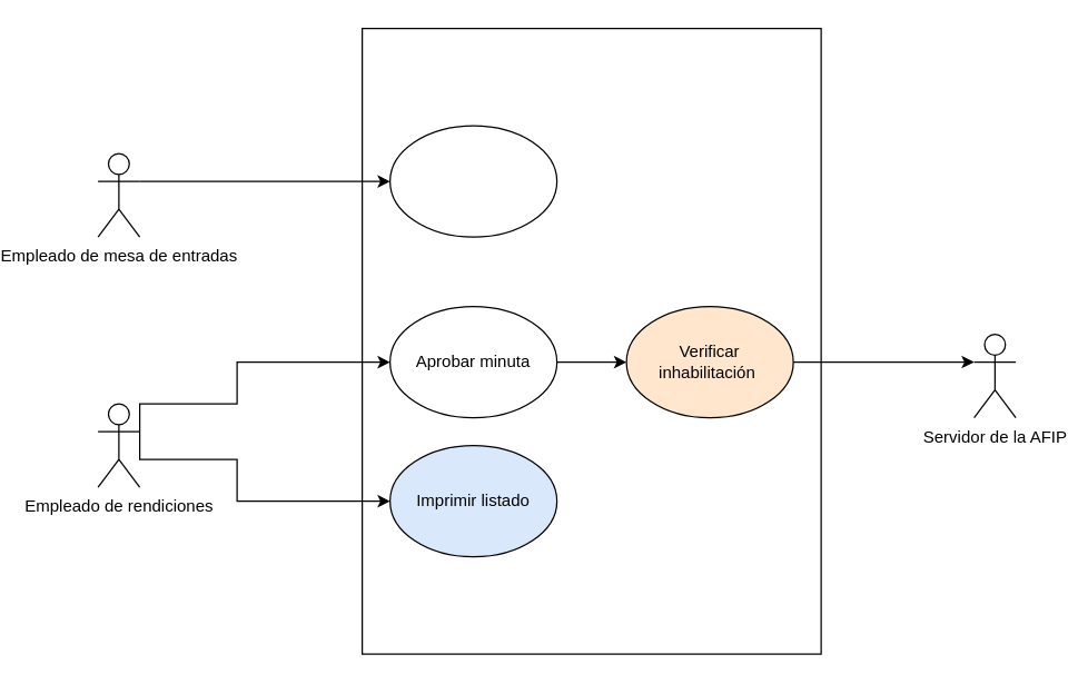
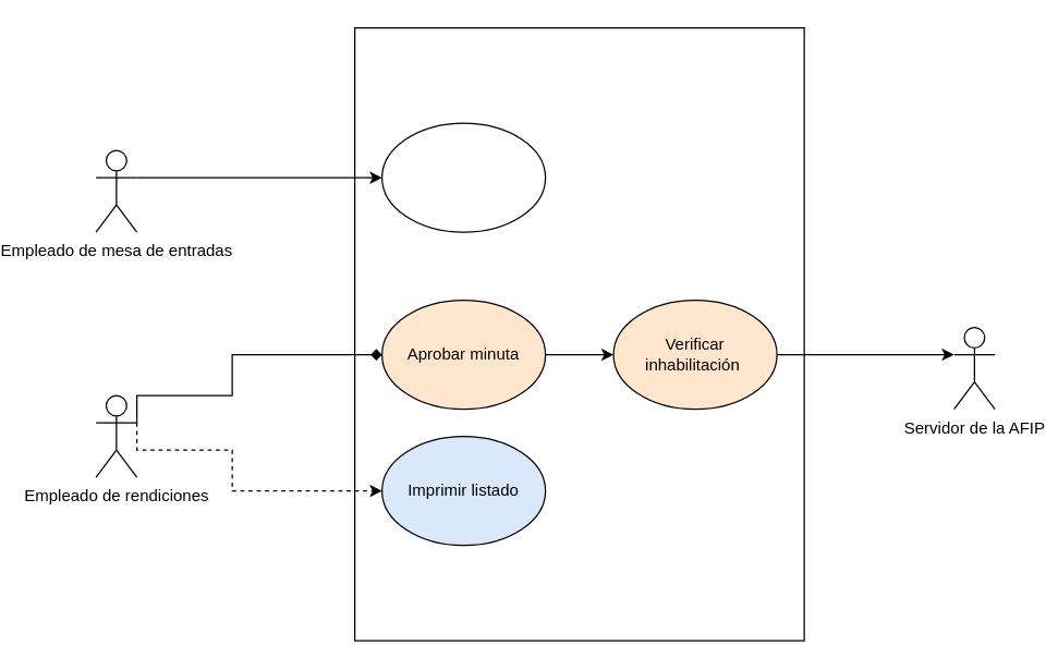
- <mxCell id="6" style="edgeStyle=orthogonalEdgeStyle;rounded=0;orthogonalLoop=1;jettySize=auto;html=1;exitX=1;exitY=0.333;exitDx=0;exitDy=0;exitPerimeter=0;entryX=0;entryY=0.5;entryDx=0;entryDy=0;" parent="1" source="8" target="11" edge="1"><mxGeometry relative="1" as="geometry"><Array as="points"><mxPoint x="50" y="290" /><mxPoint x="120" y="290" /><mxPoint x="120" y="260" /></Array></mxGeometry></mxCell>
+ <mxCell id="6" style="edgeStyle=orthogonalEdgeStyle;rounded=0;orthogonalLoop=1;jettySize=auto;html=1;exitX=1;exitY=0.333;exitDx=0;exitDy=0;exitPerimeter=0;entryX=0;entryY=0.5;entryDx=0;entryDy=0;endArrow=diamond;" parent="1" source="8" target="11" edge="1"><mxGeometry relative="1" as="geometry"><Array as="points"><mxPoint x="50" y="290" /><mxPoint x="120" y="290" /><mxPoint x="120" y="260" /></Array></mxGeometry></mxCell>
- <mxCell id="11" value="Aprobar minuta" style="ellipse;whiteSpace=wrap;html=1;" parent="1" vertex="1"><mxGeometry x="230" y="220" width="120" height="80" as="geometry" /></mxCell>
+ <mxCell id="11" value="Aprobar minuta" style="ellipse;whiteSpace=wrap;html=1;fillColor=#ffe6cc;" parent="1" vertex="1"><mxGeometry x="230" y="220" width="120" height="80" as="geometry" /></mxCell>
- <mxCell id="7" style="edgeStyle=orthogonalEdgeStyle;rounded=0;orthogonalLoop=1;jettySize=auto;html=1;exitX=1;exitY=0.333;exitDx=0;exitDy=0;exitPerimeter=0;entryX=0;entryY=0.5;entryDx=0;entryDy=0;" edge="1" parent="1" source="8" target="14"><mxGeometry relative="1" as="geometry"><Array as="points"><mxPoint x="50" y="330" /><mxPoint x="120" y="330" /><mxPoint x="120" y="360" /></Array></mxGeometry></mxCell>
+ <mxCell id="7" style="edgeStyle=orthogonalEdgeStyle;rounded=0;orthogonalLoop=1;jettySize=auto;html=1;exitX=1;exitY=0.333;exitDx=0;exitDy=0;exitPerimeter=0;entryX=0;entryY=0.5;entryDx=0;entryDy=0;dashed=1;" edge="1" parent="1" source="8" target="14"><mxGeometry relative="1" as="geometry"><Array as="points"><mxPoint x="50" y="330" /><mxPoint x="120" y="330" /><mxPoint x="120" y="360" /></Array></mxGeometry></mxCell>
